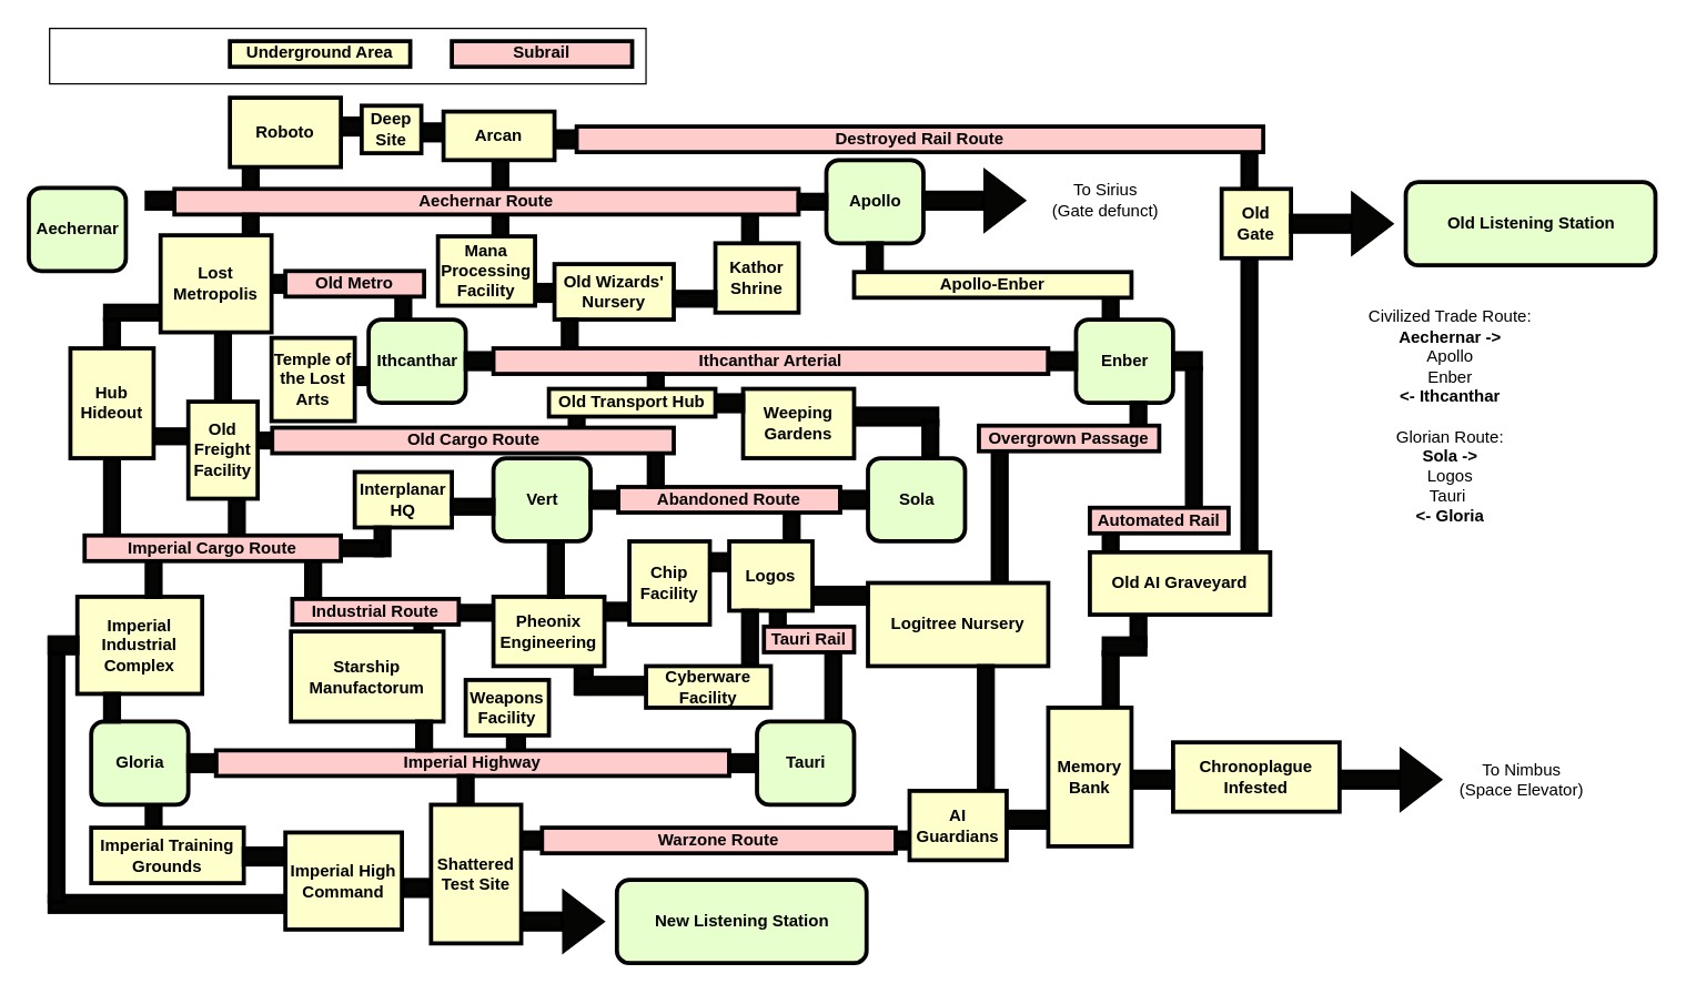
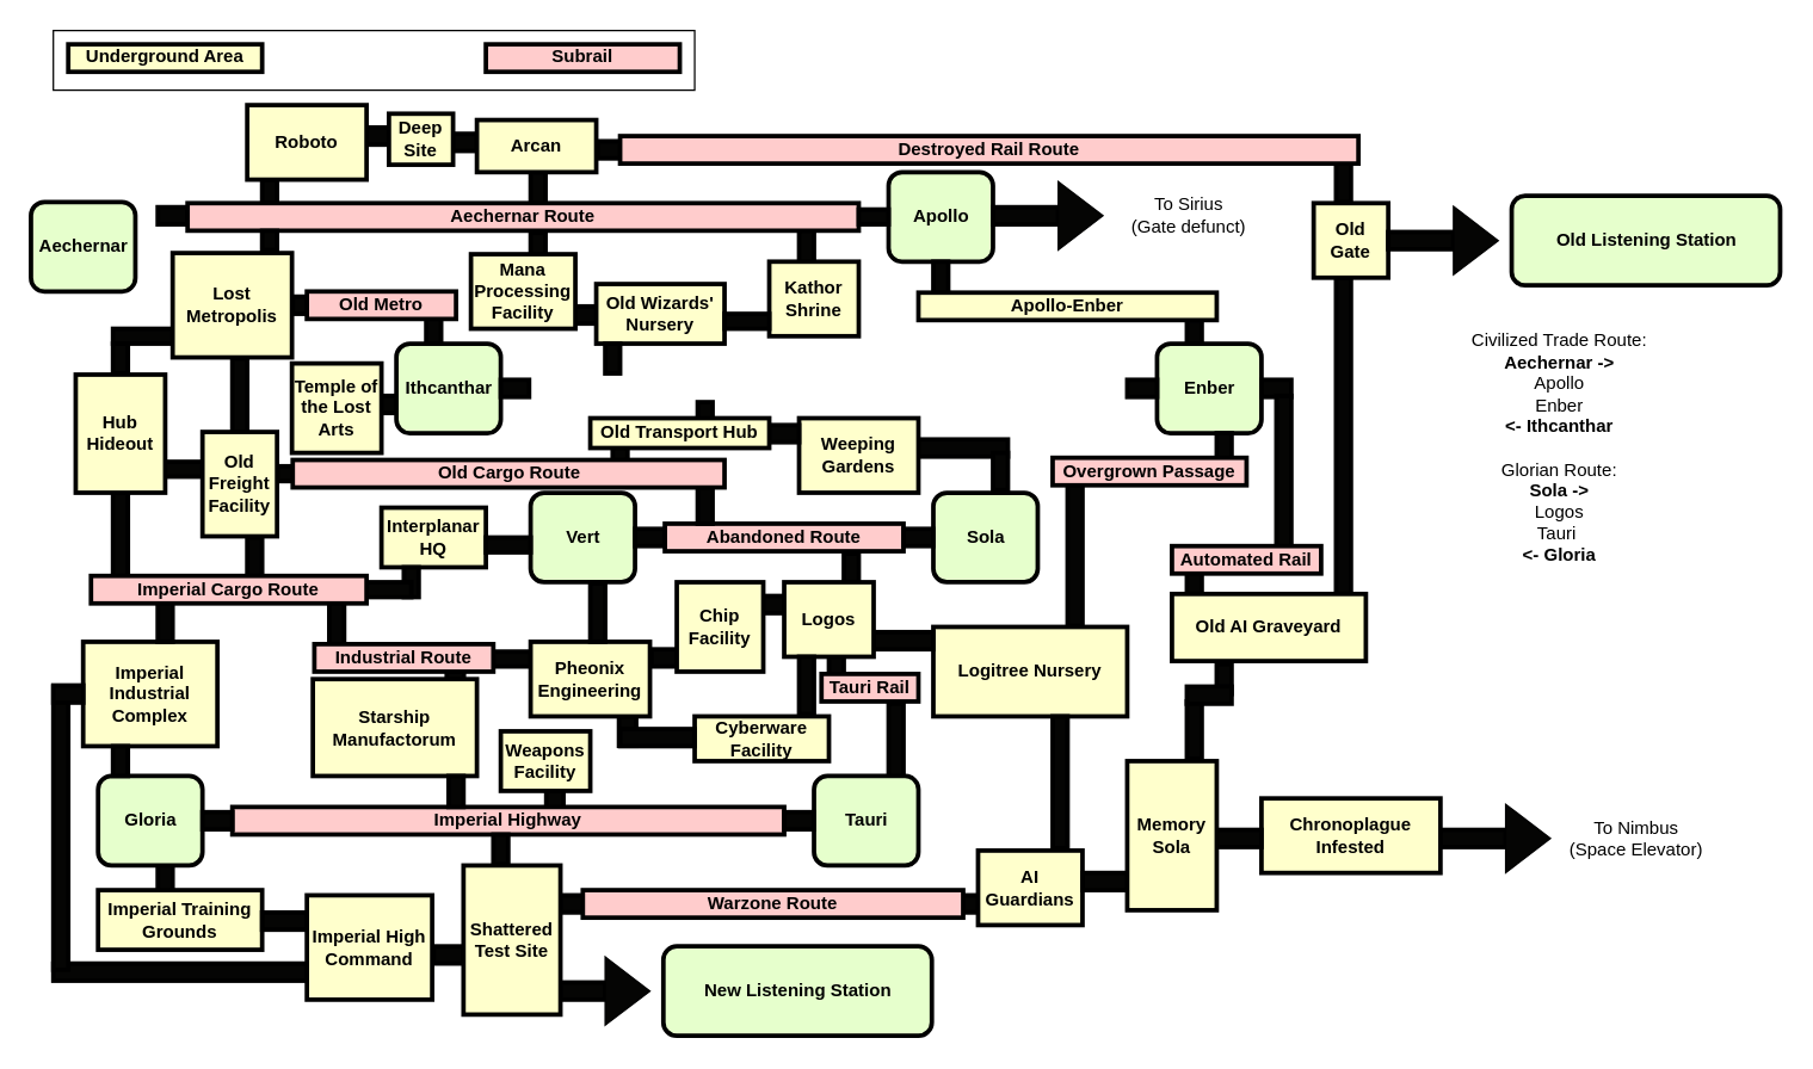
- <mxCell id="28" value="Underground Area" style="whiteSpace=wrap;align=center;verticalAlign=middle;fontStyle=1;strokeWidth=3;fillColor=#FFFFCC" vertex="1" parent="26"><mxGeometry x="130" y="9.231" width="130" height="18.462" as="geometry" /></mxCell>
+ <mxCell id="28" value="Underground Area" style="whiteSpace=wrap;align=center;verticalAlign=middle;fontStyle=1;strokeWidth=3;fillColor=#FFFFCC" vertex="1" parent="26"><mxGeometry x="10" y="9.231" width="130" height="18.462" as="geometry" /></mxCell>
- <mxCell id="33" value="Ithcanthar Arterial" style="whiteSpace=wrap;align=center;verticalAlign=middle;size=0.231;fontStyle=1;strokeWidth=3;fillColor=#FFCCCC;strokeColor=default;" vertex="1" parent="1"><mxGeometry x="355" y="250.77" width="400" height="18.46" as="geometry" /></mxCell>
- <mxCell id="141" value="Memory Bank" style="whiteSpace=wrap;align=center;verticalAlign=middle;fontStyle=1;strokeWidth=3;fillColor=#FFFFCC" vertex="1" parent="1"><mxGeometry x="755" y="510" width="60" height="100" as="geometry" /></mxCell>
+ <mxCell id="141" value="Memory Sola" style="whiteSpace=wrap;align=center;verticalAlign=middle;fontStyle=1;strokeWidth=3;fillColor=#FFFFCC" vertex="1" parent="1"><mxGeometry x="755" y="510" width="60" height="100" as="geometry" /></mxCell>
